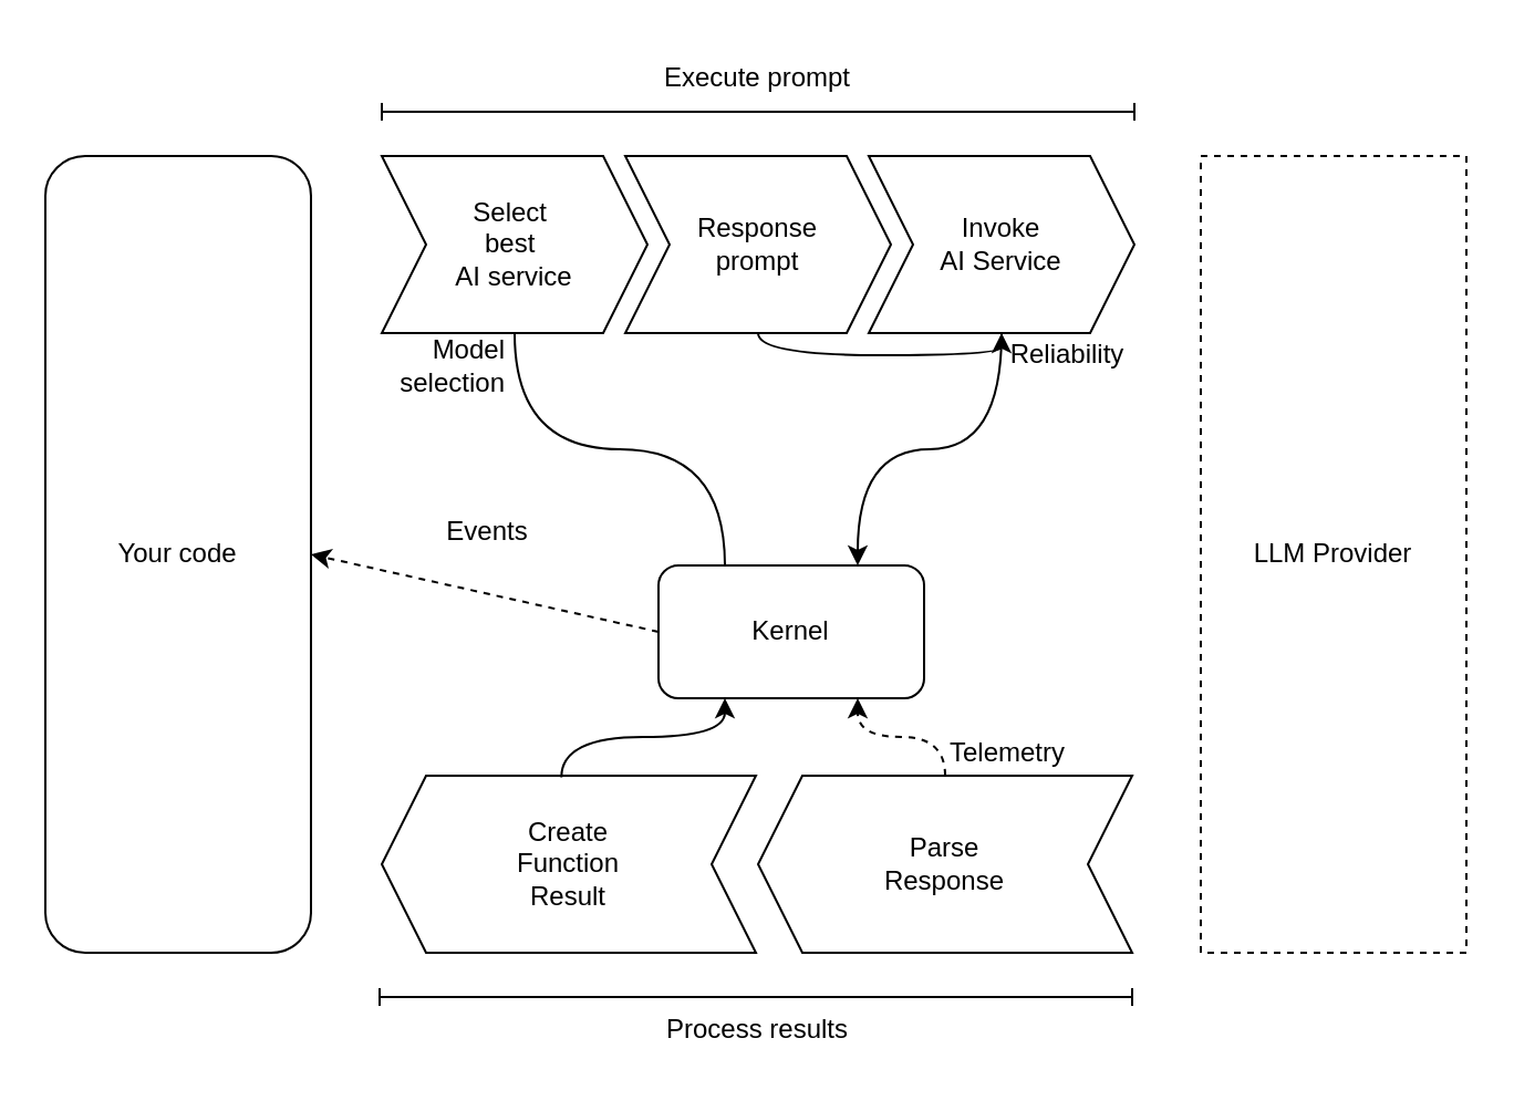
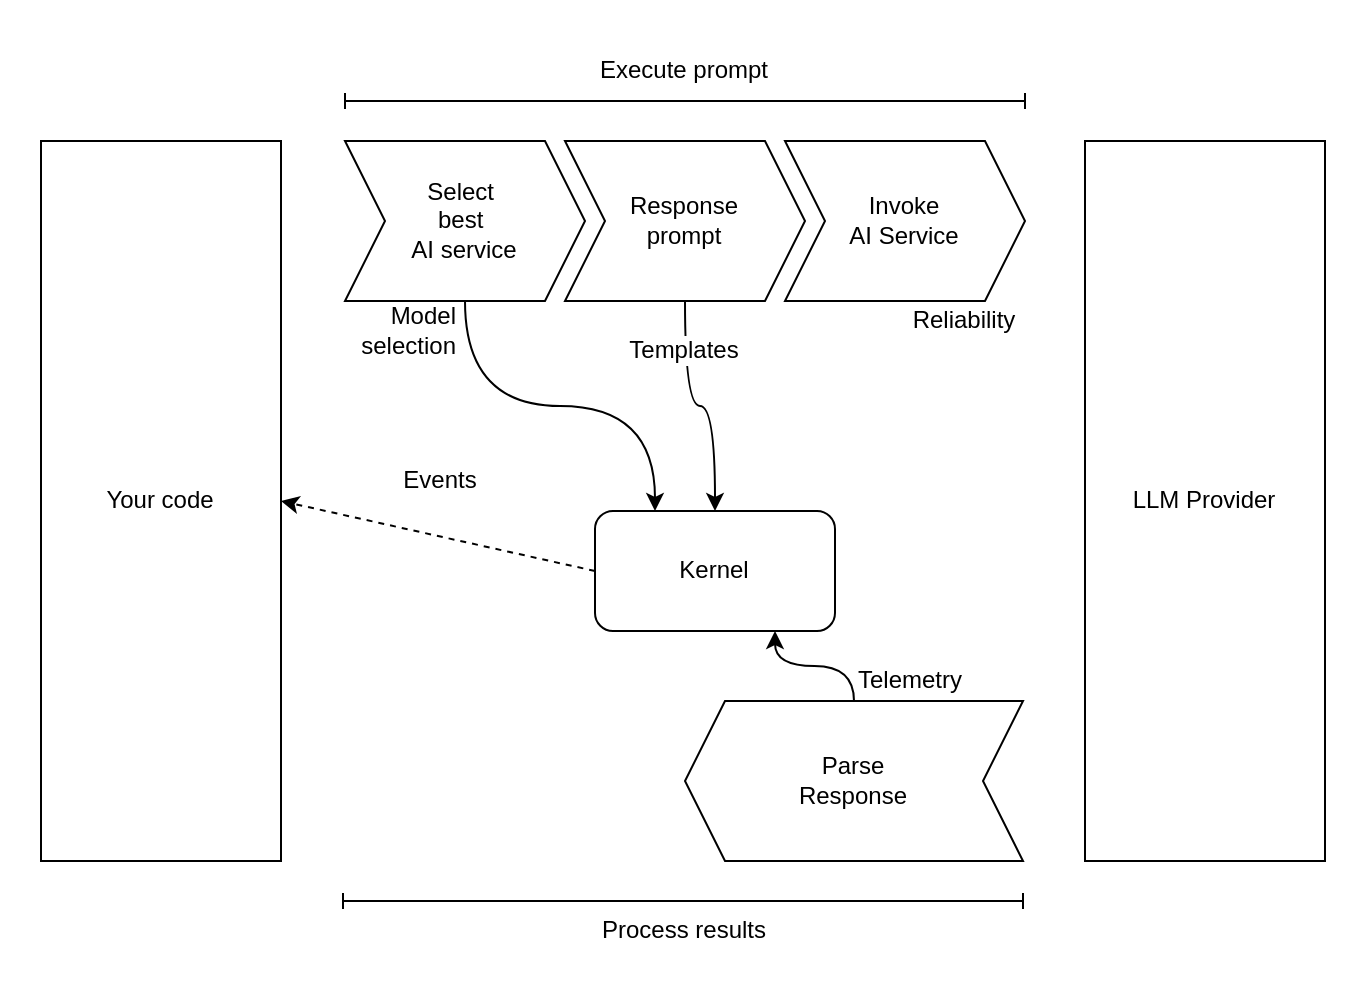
- <mxCell id="12" value="" style="endArrow=classic;html=1;rounded=0;exitX=0.5;exitY=1;exitDx=0;exitDy=0;edgeStyle=orthogonalEdgeStyle;curved=1;" edge="1" parent="1" source="4" target="5"><mxGeometry width="50" height="50" relative="1" as="geometry"><mxPoint x="402" y="310" as="sourcePoint" /><mxPoint x="452" y="260" as="targetPoint" /></mxGeometry></mxCell>
+ <mxCell id="12" value="" style="endArrow=classic;html=1;rounded=0;exitX=0.5;exitY=1;exitDx=0;exitDy=0;entryX=0.5;entryY=0;entryDx=0;entryDy=0;edgeStyle=orthogonalEdgeStyle;curved=1;" edge="1" parent="1" source="4" target="2"><mxGeometry width="50" height="50" relative="1" as="geometry"><mxPoint x="402" y="310" as="sourcePoint" /><mxPoint x="452" y="260" as="targetPoint" /></mxGeometry></mxCell>
+ <mxCell id="14" value="Templates" style="text;html=1;align=center;verticalAlign=middle;whiteSpace=wrap;rounded=0;labelBackgroundColor=default;" vertex="1" parent="1"><mxGeometry x="312" y="160" width="60" height="30" as="geometry" /></mxCell>
- <mxCell id="13" value="" style="endArrow=classic;html=1;rounded=0;exitX=0.5;exitY=1;exitDx=0;exitDy=0;entryX=0.75;entryY=0;entryDx=0;entryDy=0;edgeStyle=orthogonalEdgeStyle;curved=1;" edge="1" parent="1" source="5" target="2"><mxGeometry width="50" height="50" relative="1" as="geometry"><mxPoint x="402" y="310" as="sourcePoint" /><mxPoint x="452" y="260" as="targetPoint" /></mxGeometry></mxCell>
- <mxCell id="11" value="" style="endArrow=none;html=1;rounded=0;exitX=0.5;exitY=1;exitDx=0;exitDy=0;edgeStyle=orthogonalEdgeStyle;curved=1;entryX=0.25;entryY=0;entryDx=0;entryDy=0;" edge="1" parent="1" source="3" target="2"><mxGeometry width="50" height="50" relative="1" as="geometry"><mxPoint x="402" y="310" as="sourcePoint" /><mxPoint x="452" y="260" as="targetPoint" /></mxGeometry></mxCell>
+ <mxCell id="11" value="" style="endArrow=classic;html=1;rounded=0;exitX=0.5;exitY=1;exitDx=0;exitDy=0;edgeStyle=orthogonalEdgeStyle;curved=1;entryX=0.25;entryY=0;entryDx=0;entryDy=0;" edge="1" parent="1" source="3" target="2"><mxGeometry width="50" height="50" relative="1" as="geometry"><mxPoint x="402" y="310" as="sourcePoint" /><mxPoint x="452" y="260" as="targetPoint" /></mxGeometry></mxCell>
- <mxCell id="22" value="Your code" style="whiteSpace=wrap;html=1;verticalAlign=middle;rounded=1;" vertex="1" parent="1"><mxGeometry x="20" y="70" width="120" height="360" as="geometry" /></mxCell>
+ <mxCell id="22" value="Your code" style="rounded=0;whiteSpace=wrap;html=1;verticalAlign=middle;" vertex="1" parent="1"><mxGeometry x="20" y="70" width="120" height="360" as="geometry" /></mxCell>
- <mxCell id="6" value="LLM Provider" style="rounded=0;whiteSpace=wrap;html=1;verticalAlign=middle;dashed=1;" vertex="1" parent="1"><mxGeometry x="542" y="70" width="120" height="360" as="geometry" /></mxCell>
+ <mxCell id="6" value="LLM Provider" style="rounded=0;whiteSpace=wrap;html=1;verticalAlign=middle;" vertex="1" parent="1"><mxGeometry x="542" y="70" width="120" height="360" as="geometry" /></mxCell>
- <mxCell id="10" value="" style="endArrow=classic;html=1;rounded=0;exitX=0.52;exitY=0.009;exitDx=0;exitDy=0;exitPerimeter=0;entryX=0.25;entryY=1;entryDx=0;entryDy=0;edgeStyle=orthogonalEdgeStyle;curved=1;" edge="1" parent="1" source="8" target="2"><mxGeometry width="50" height="50" relative="1" as="geometry"><mxPoint x="402" y="310" as="sourcePoint" /><mxPoint x="452" y="260" as="targetPoint" /></mxGeometry></mxCell>
- <mxCell id="9" value="" style="endArrow=classic;html=1;rounded=0;exitX=0.5;exitY=0;exitDx=0;exitDy=0;entryX=0.75;entryY=1;entryDx=0;entryDy=0;edgeStyle=orthogonalEdgeStyle;curved=1;dashed=1;" edge="1" parent="1" source="7" target="2"><mxGeometry width="50" height="50" relative="1" as="geometry"><mxPoint x="402" y="310" as="sourcePoint" /><mxPoint x="452" y="260" as="targetPoint" /></mxGeometry></mxCell>
+ <mxCell id="9" value="" style="endArrow=classic;html=1;rounded=0;exitX=0.5;exitY=0;exitDx=0;exitDy=0;entryX=0.75;entryY=1;entryDx=0;entryDy=0;edgeStyle=orthogonalEdgeStyle;curved=1;" edge="1" parent="1" source="7" target="2"><mxGeometry width="50" height="50" relative="1" as="geometry"><mxPoint x="402" y="310" as="sourcePoint" /><mxPoint x="452" y="260" as="targetPoint" /></mxGeometry></mxCell>
- <mxCell id="8" value="Create&lt;div&gt;Function&lt;/div&gt;&lt;div&gt;Result&lt;/div&gt;" style="shape=step;perimeter=stepPerimeter;whiteSpace=wrap;html=1;fixedSize=1;flipH=1;" vertex="1" parent="1"><mxGeometry x="172" y="350" width="169" height="80" as="geometry" /></mxCell>
